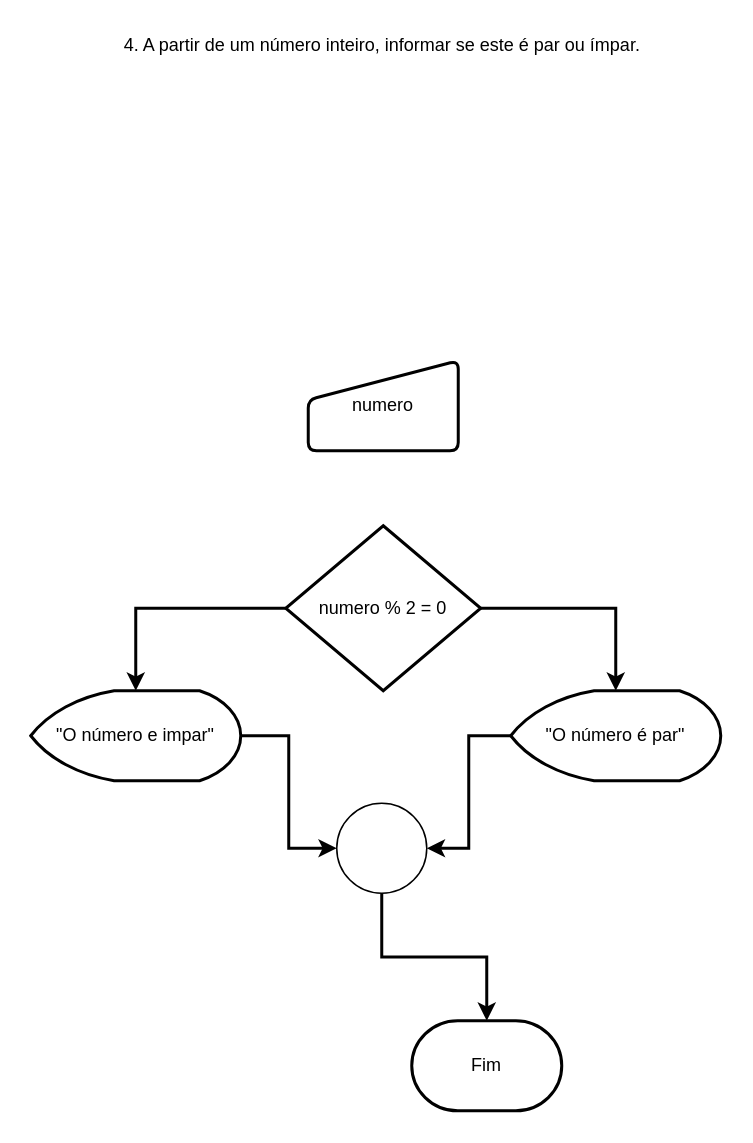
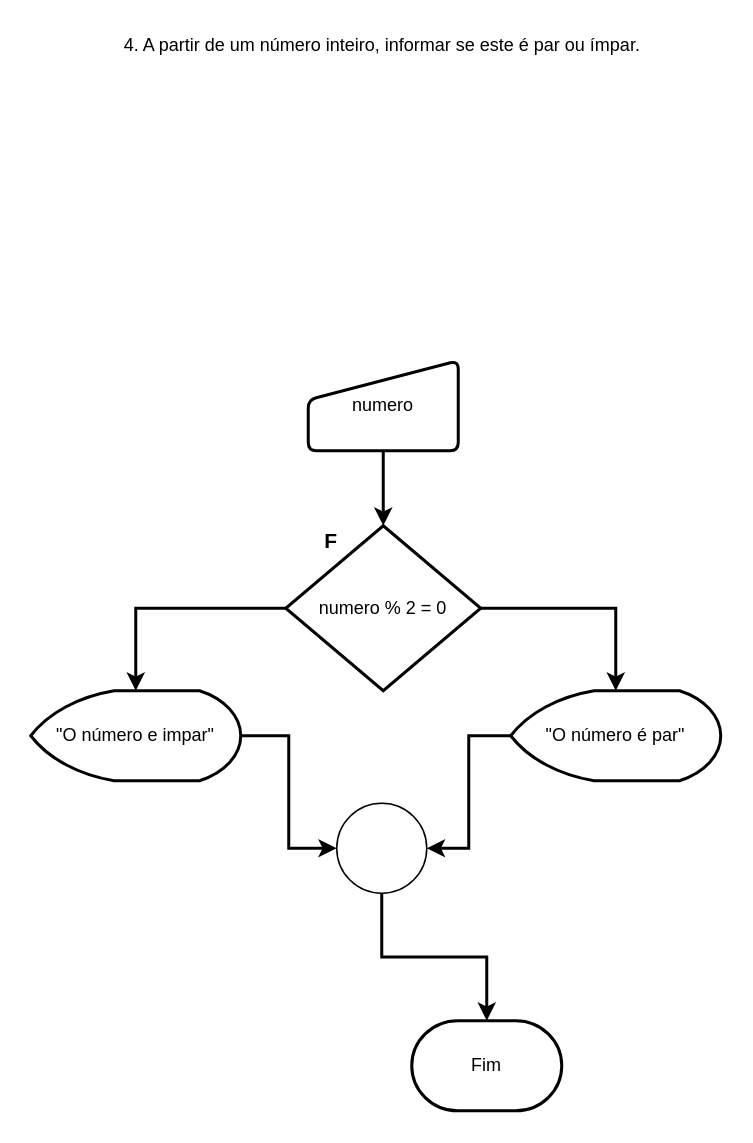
+ <mxCell id="3" style="edgeStyle=orthogonalEdgeStyle;rounded=0;orthogonalLoop=1;jettySize=auto;html=1;exitX=0.5;exitY=1;exitDx=0;exitDy=0;entryX=0.5;entryY=0;entryDx=0;entryDy=0;entryPerimeter=0;strokeWidth=2;" edge="1" parent="1" source="4" target="7"><mxGeometry relative="1" as="geometry" /></mxCell>
+ <mxCell id="8" value="&lt;span style=&quot;font-size: 14px&quot;&gt;&lt;b&gt;F&lt;/b&gt;&lt;/span&gt;" style="text;html=1;align=center;verticalAlign=middle;resizable=0;points=[];autosize=1;" vertex="1" parent="1"><mxGeometry x="210" y="350" width="20" height="20" as="geometry" /></mxCell>
